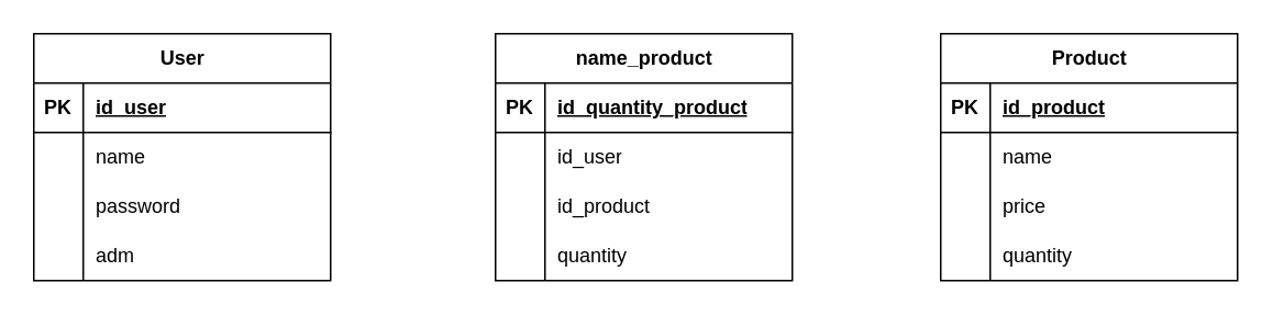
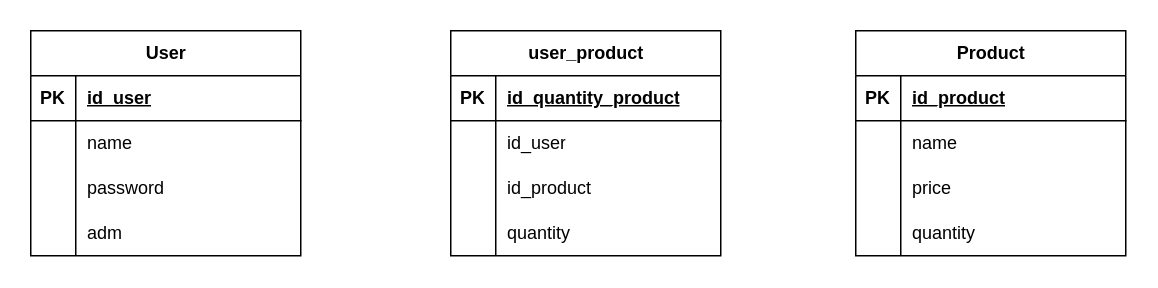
- <mxCell id="28" value="name_product" style="shape=table;startSize=30;container=1;collapsible=1;childLayout=tableLayout;fixedRows=1;rowLines=0;fontStyle=1;align=center;resizeLast=1;html=1;" vertex="1" parent="1"><mxGeometry x="300" y="20" width="180" height="150" as="geometry" /></mxCell>
+ <mxCell id="28" value="user_product" style="shape=table;startSize=30;container=1;collapsible=1;childLayout=tableLayout;fixedRows=1;rowLines=0;fontStyle=1;align=center;resizeLast=1;html=1;" vertex="1" parent="1"><mxGeometry x="300" y="20" width="180" height="150" as="geometry" /></mxCell>
